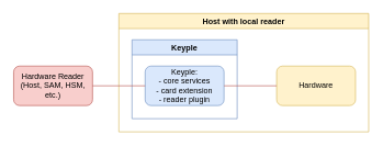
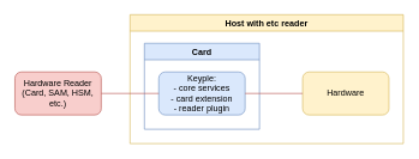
- <mxCell id="2" value="Host with local reader" style="swimlane;whiteSpace=wrap;html=1;fillColor=#fff2cc;strokeColor=#d6b656;" parent="1" vertex="1"><mxGeometry x="180" y="20" width="380" height="180" as="geometry" /></mxCell>
+ <mxCell id="2" value="Host with etc reader" style="swimlane;whiteSpace=wrap;html=1;fillColor=#fff2cc;strokeColor=#d6b656;" parent="1" vertex="1"><mxGeometry x="180" y="20" width="380" height="180" as="geometry" /></mxCell>
- <mxCell id="4" value="Keyple" style="swimlane;whiteSpace=wrap;html=1;swimlaneFillColor=none;fillColor=#dae8fc;strokeColor=#6c8ebf;" parent="2" vertex="1"><mxGeometry x="20" y="40" width="160" height="120" as="geometry" /></mxCell>
+ <mxCell id="4" value="Card" style="swimlane;whiteSpace=wrap;html=1;swimlaneFillColor=none;fillColor=#dae8fc;strokeColor=#6c8ebf;" parent="2" vertex="1"><mxGeometry x="20" y="40" width="160" height="120" as="geometry" /></mxCell>
- <mxCell id="7" value="Hardware Reader&lt;br&gt;(Host, SAM, HSM, etc.)" style="rounded=1;whiteSpace=wrap;html=1;fillColor=#f8cecc;strokeColor=#b85450;" parent="1" vertex="1"><mxGeometry x="20" y="100" width="120" height="60" as="geometry" /></mxCell>
+ <mxCell id="7" value="Hardware Reader&lt;br&gt;(Card, SAM, HSM, etc.)" style="rounded=1;whiteSpace=wrap;html=1;fillColor=#f8cecc;strokeColor=#b85450;" parent="1" vertex="1"><mxGeometry x="20" y="100" width="120" height="60" as="geometry" /></mxCell>
